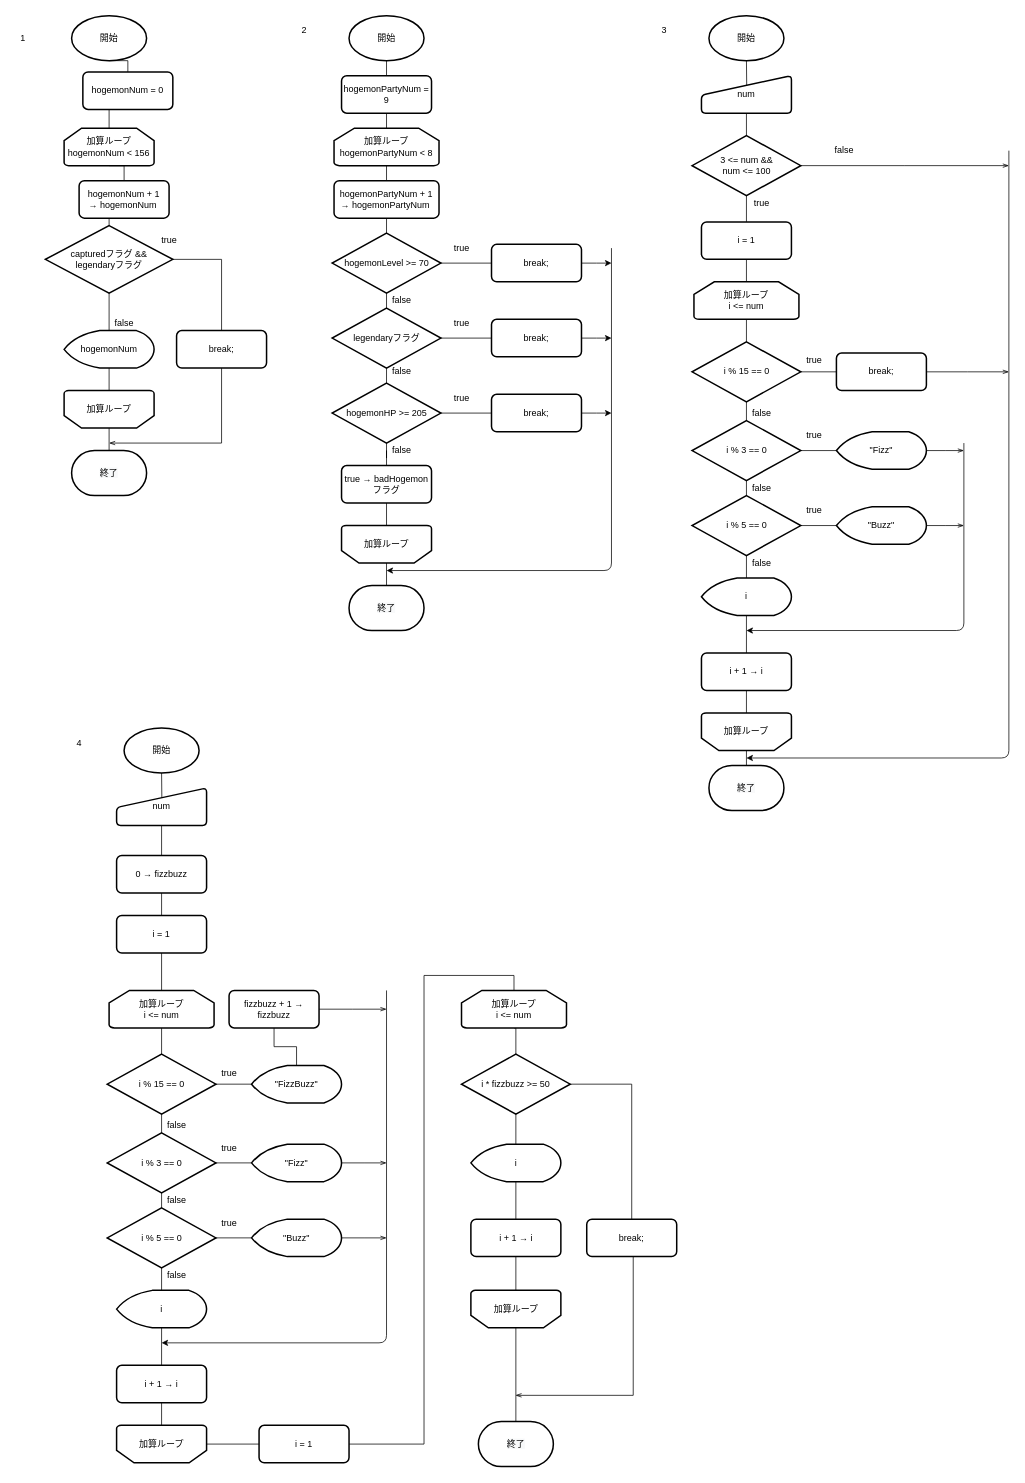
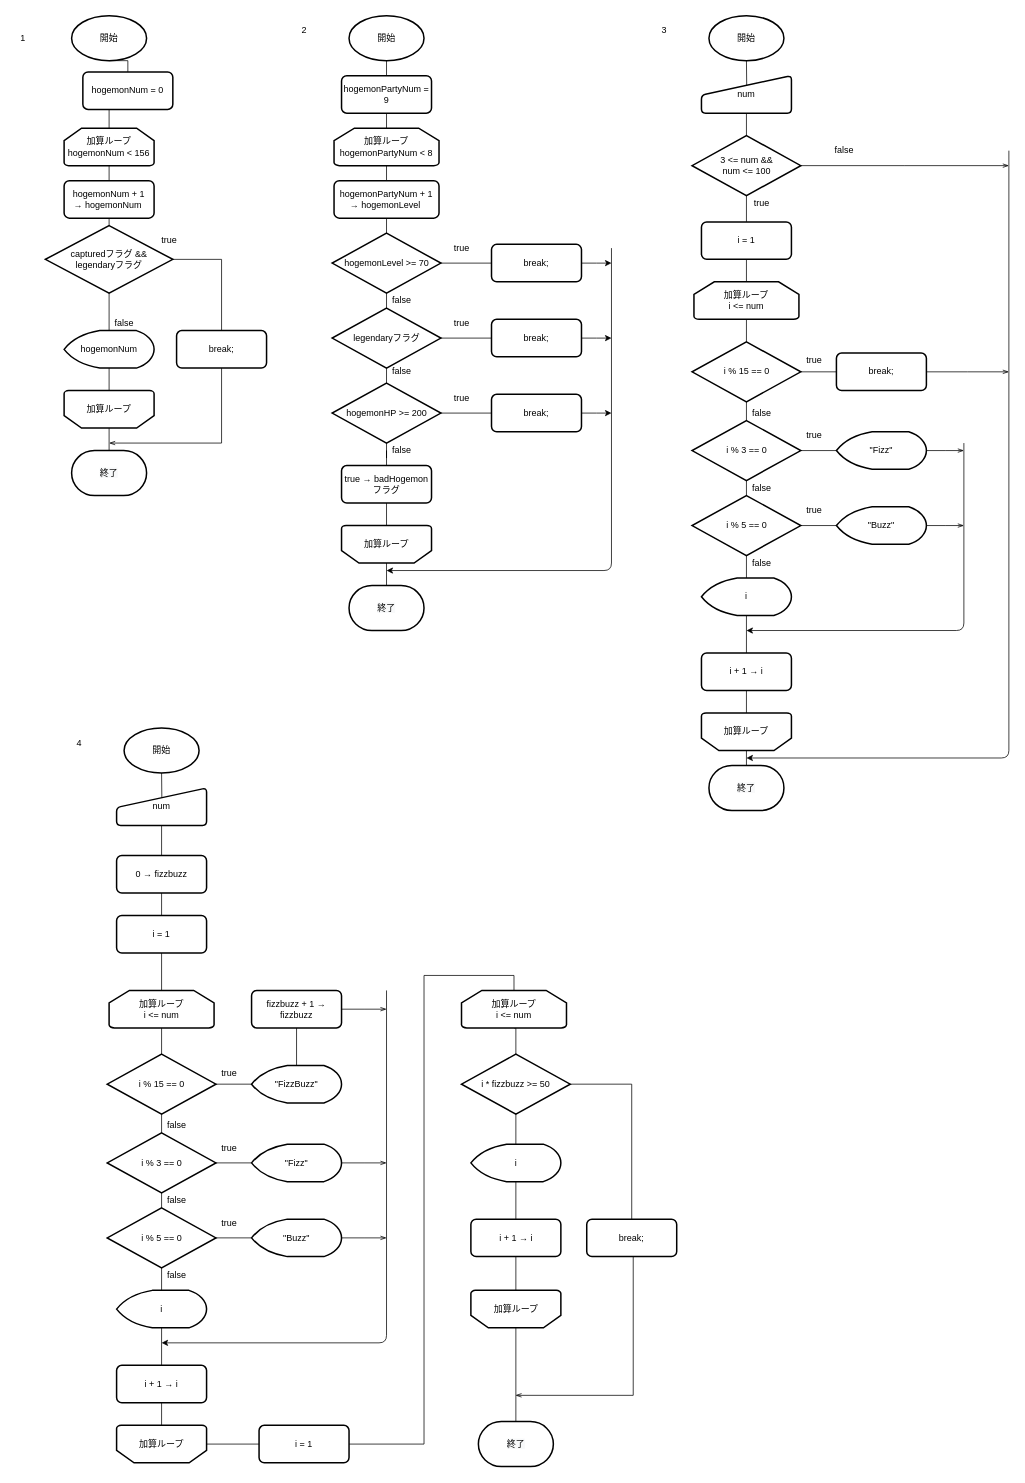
- <mxCell id="17" value="&lt;span&gt;hogemonNum + 1 →&amp;nbsp;&lt;/span&gt;hogemonNum&amp;nbsp;" style="rounded=1;whiteSpace=wrap;html=1;absoluteArcSize=1;arcSize=14;strokeWidth=2;" vertex="1" parent="1"><mxGeometry x="105" y="240" width="120" height="50" as="geometry" /></mxCell>
+ <mxCell id="17" value="&lt;span&gt;hogemonNum + 1 →&amp;nbsp;&lt;/span&gt;hogemonNum&amp;nbsp;" style="rounded=1;whiteSpace=wrap;html=1;absoluteArcSize=1;arcSize=14;strokeWidth=2;" vertex="1" parent="1"><mxGeometry x="85" y="240" width="120" height="50" as="geometry" /></mxCell>
- <mxCell id="37" value="hogemonPartyNum&amp;nbsp;&lt;span&gt;+ 1 →&amp;nbsp;&lt;/span&gt;hogemonPartyNum&amp;nbsp;" style="rounded=1;whiteSpace=wrap;html=1;absoluteArcSize=1;arcSize=14;strokeWidth=2;" vertex="1" parent="1"><mxGeometry x="445" y="240" width="140" height="50" as="geometry" /></mxCell>
+ <mxCell id="37" value="hogemonPartyNum&amp;nbsp;&lt;span&gt;+ 1 →&amp;nbsp;&lt;/span&gt;hogemonLevel&amp;nbsp;" style="rounded=1;whiteSpace=wrap;html=1;absoluteArcSize=1;arcSize=14;strokeWidth=2;" vertex="1" parent="1"><mxGeometry x="445" y="240" width="140" height="50" as="geometry" /></mxCell>
- <mxCell id="52" value="hogemonHP &amp;gt;= 205" style="strokeWidth=2;html=1;shape=mxgraph.flowchart.decision;whiteSpace=wrap;" vertex="1" parent="1"><mxGeometry x="442.5" y="510" width="145" height="80" as="geometry" /></mxCell>
+ <mxCell id="52" value="hogemonHP &amp;gt;= 200" style="strokeWidth=2;html=1;shape=mxgraph.flowchart.decision;whiteSpace=wrap;" vertex="1" parent="1"><mxGeometry x="442.5" y="510" width="145" height="80" as="geometry" /></mxCell>
- <mxCell id="142" value="fizzbuzz + 1 →&lt;br&gt;fizzbuzz" style="rounded=1;whiteSpace=wrap;html=1;absoluteArcSize=1;arcSize=14;strokeWidth=2;" vertex="1" parent="1"><mxGeometry x="305" y="1320" width="120" height="50" as="geometry" /></mxCell>
+ <mxCell id="142" value="fizzbuzz + 1 →&lt;br&gt;fizzbuzz" style="rounded=1;whiteSpace=wrap;html=1;absoluteArcSize=1;arcSize=14;strokeWidth=2;" vertex="1" parent="1"><mxGeometry x="335" y="1320" width="120" height="50" as="geometry" /></mxCell>
